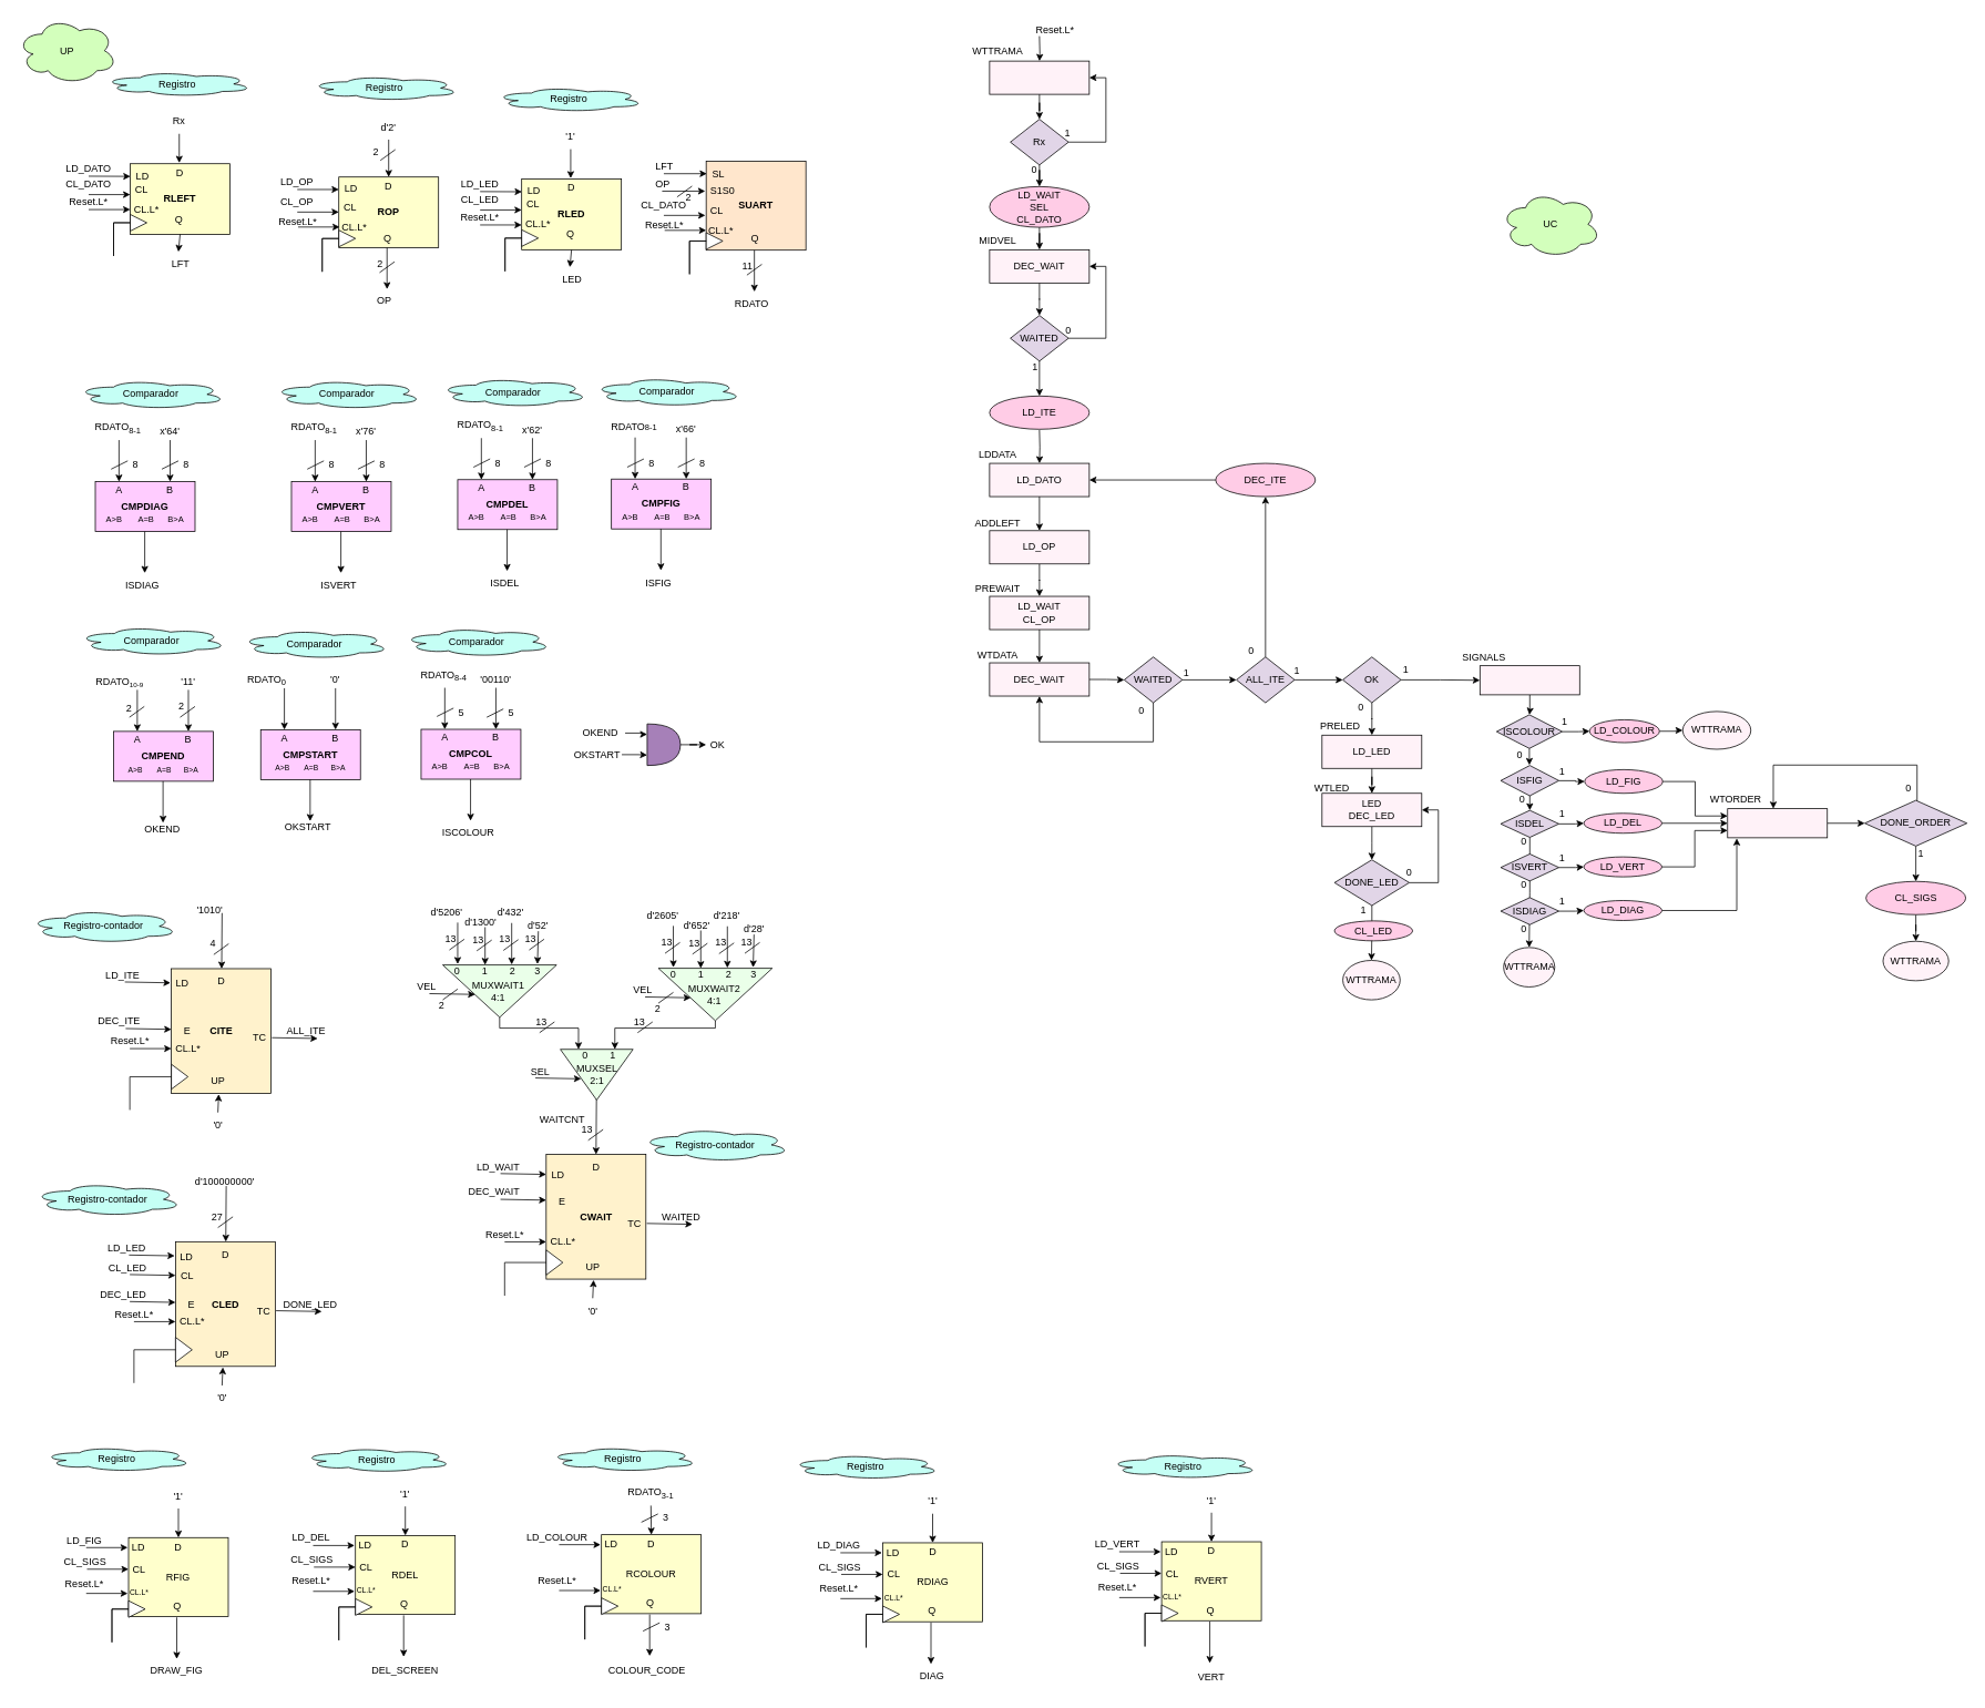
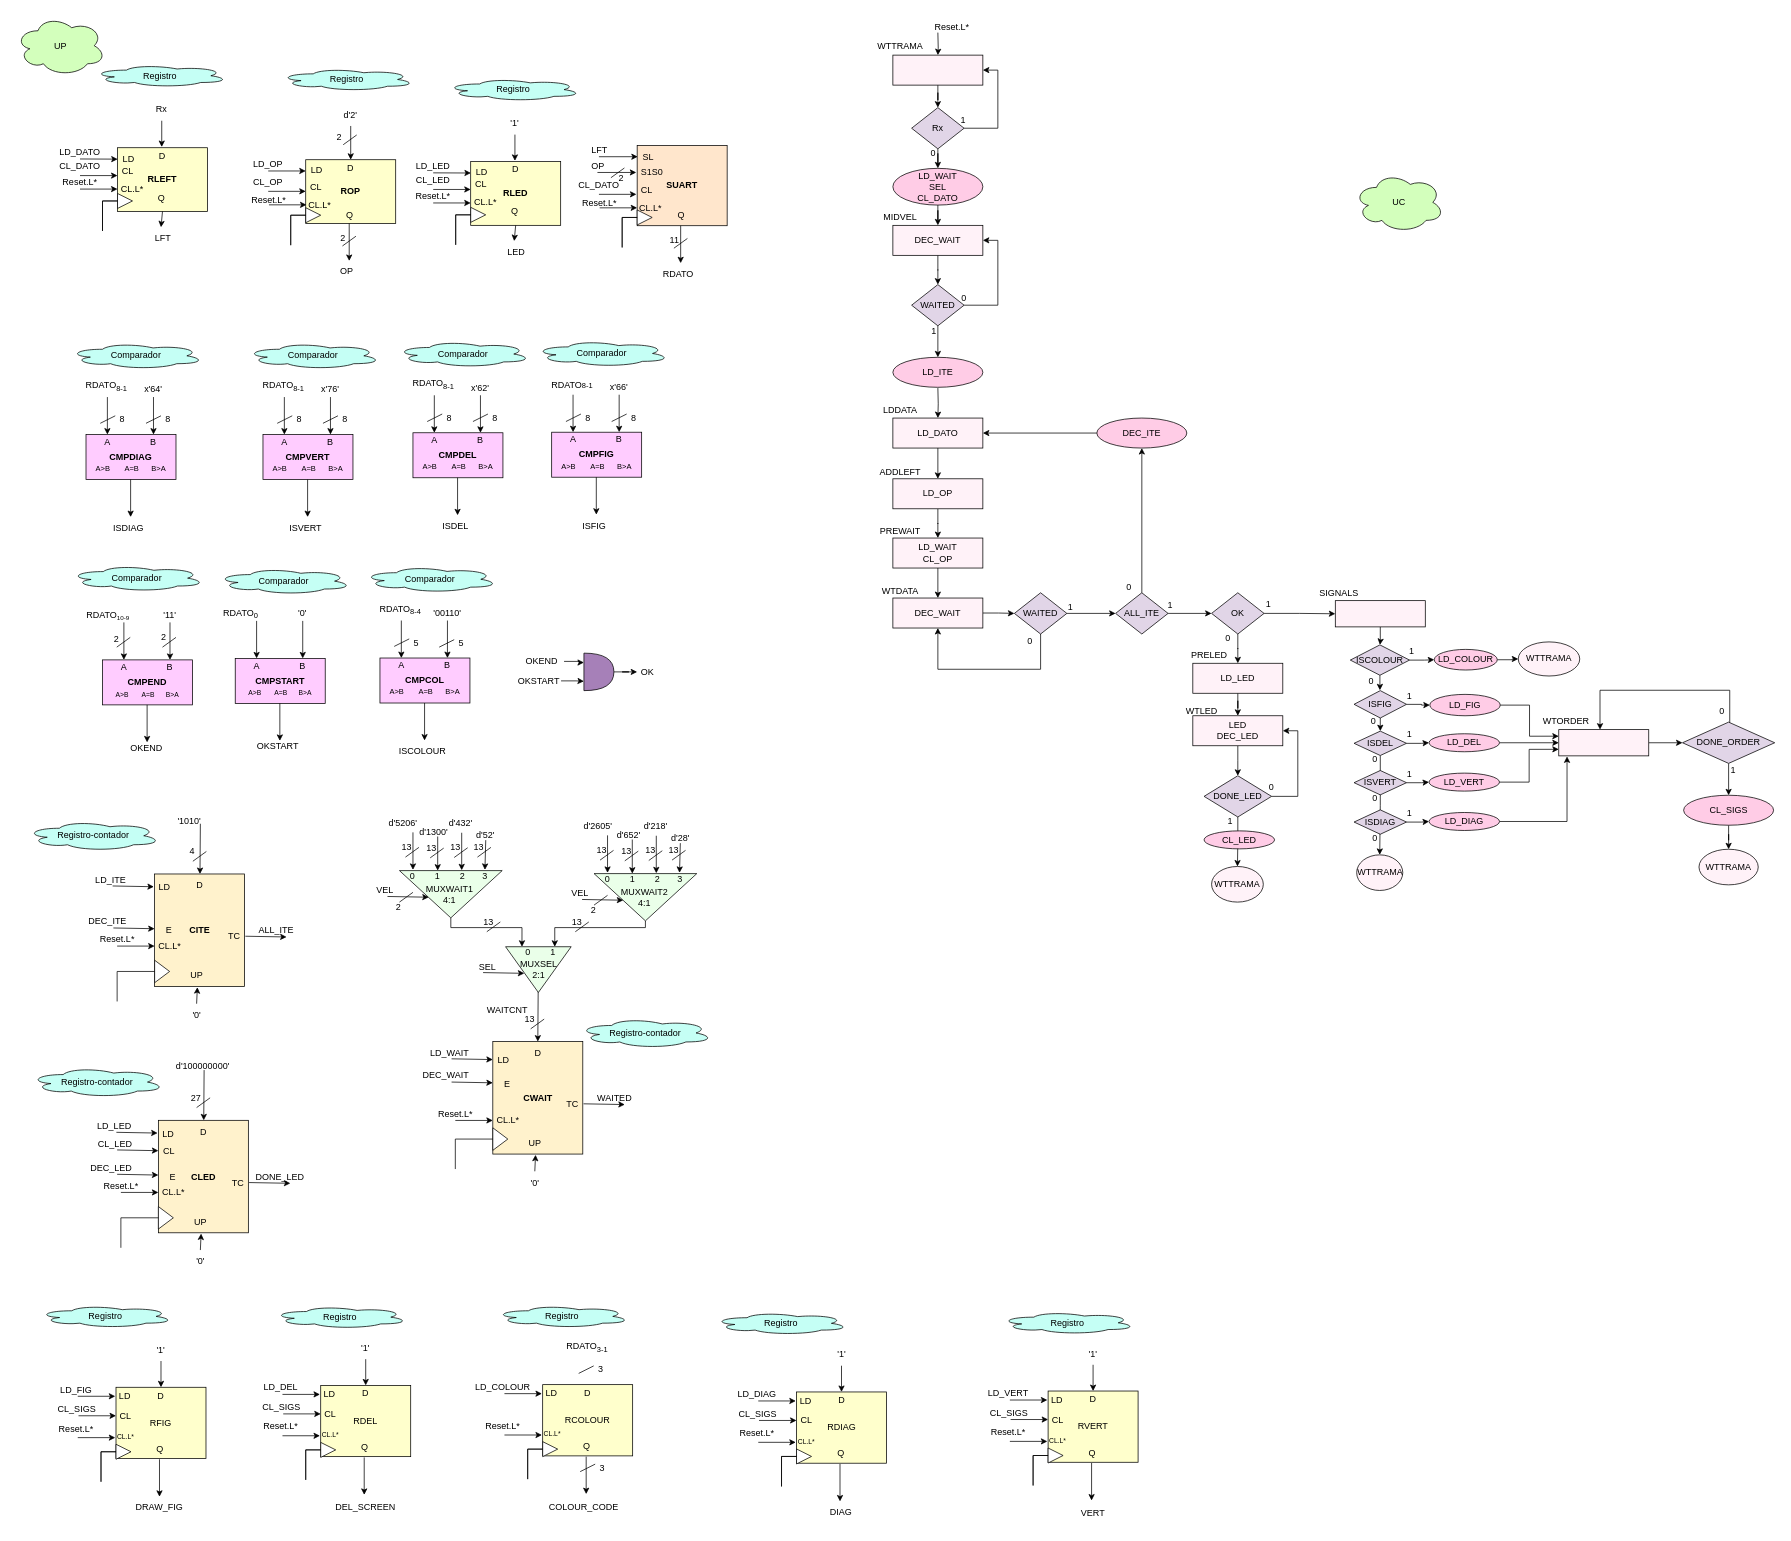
- <mxCell id="152" value="" style="endArrow=classic;html=1;rounded=0;fontSize=12;entryX=0.5;entryY=0;entryDx=0;entryDy=0;exitX=0.5;exitY=1;exitDx=0;exitDy=0;" parent="1" source="154" target="147" edge="1"><mxGeometry width="50" height="50" relative="1" as="geometry"><mxPoint x="783" y="1796" as="sourcePoint" /><mxPoint x="813" y="1846" as="targetPoint" /></mxGeometry></mxCell>
